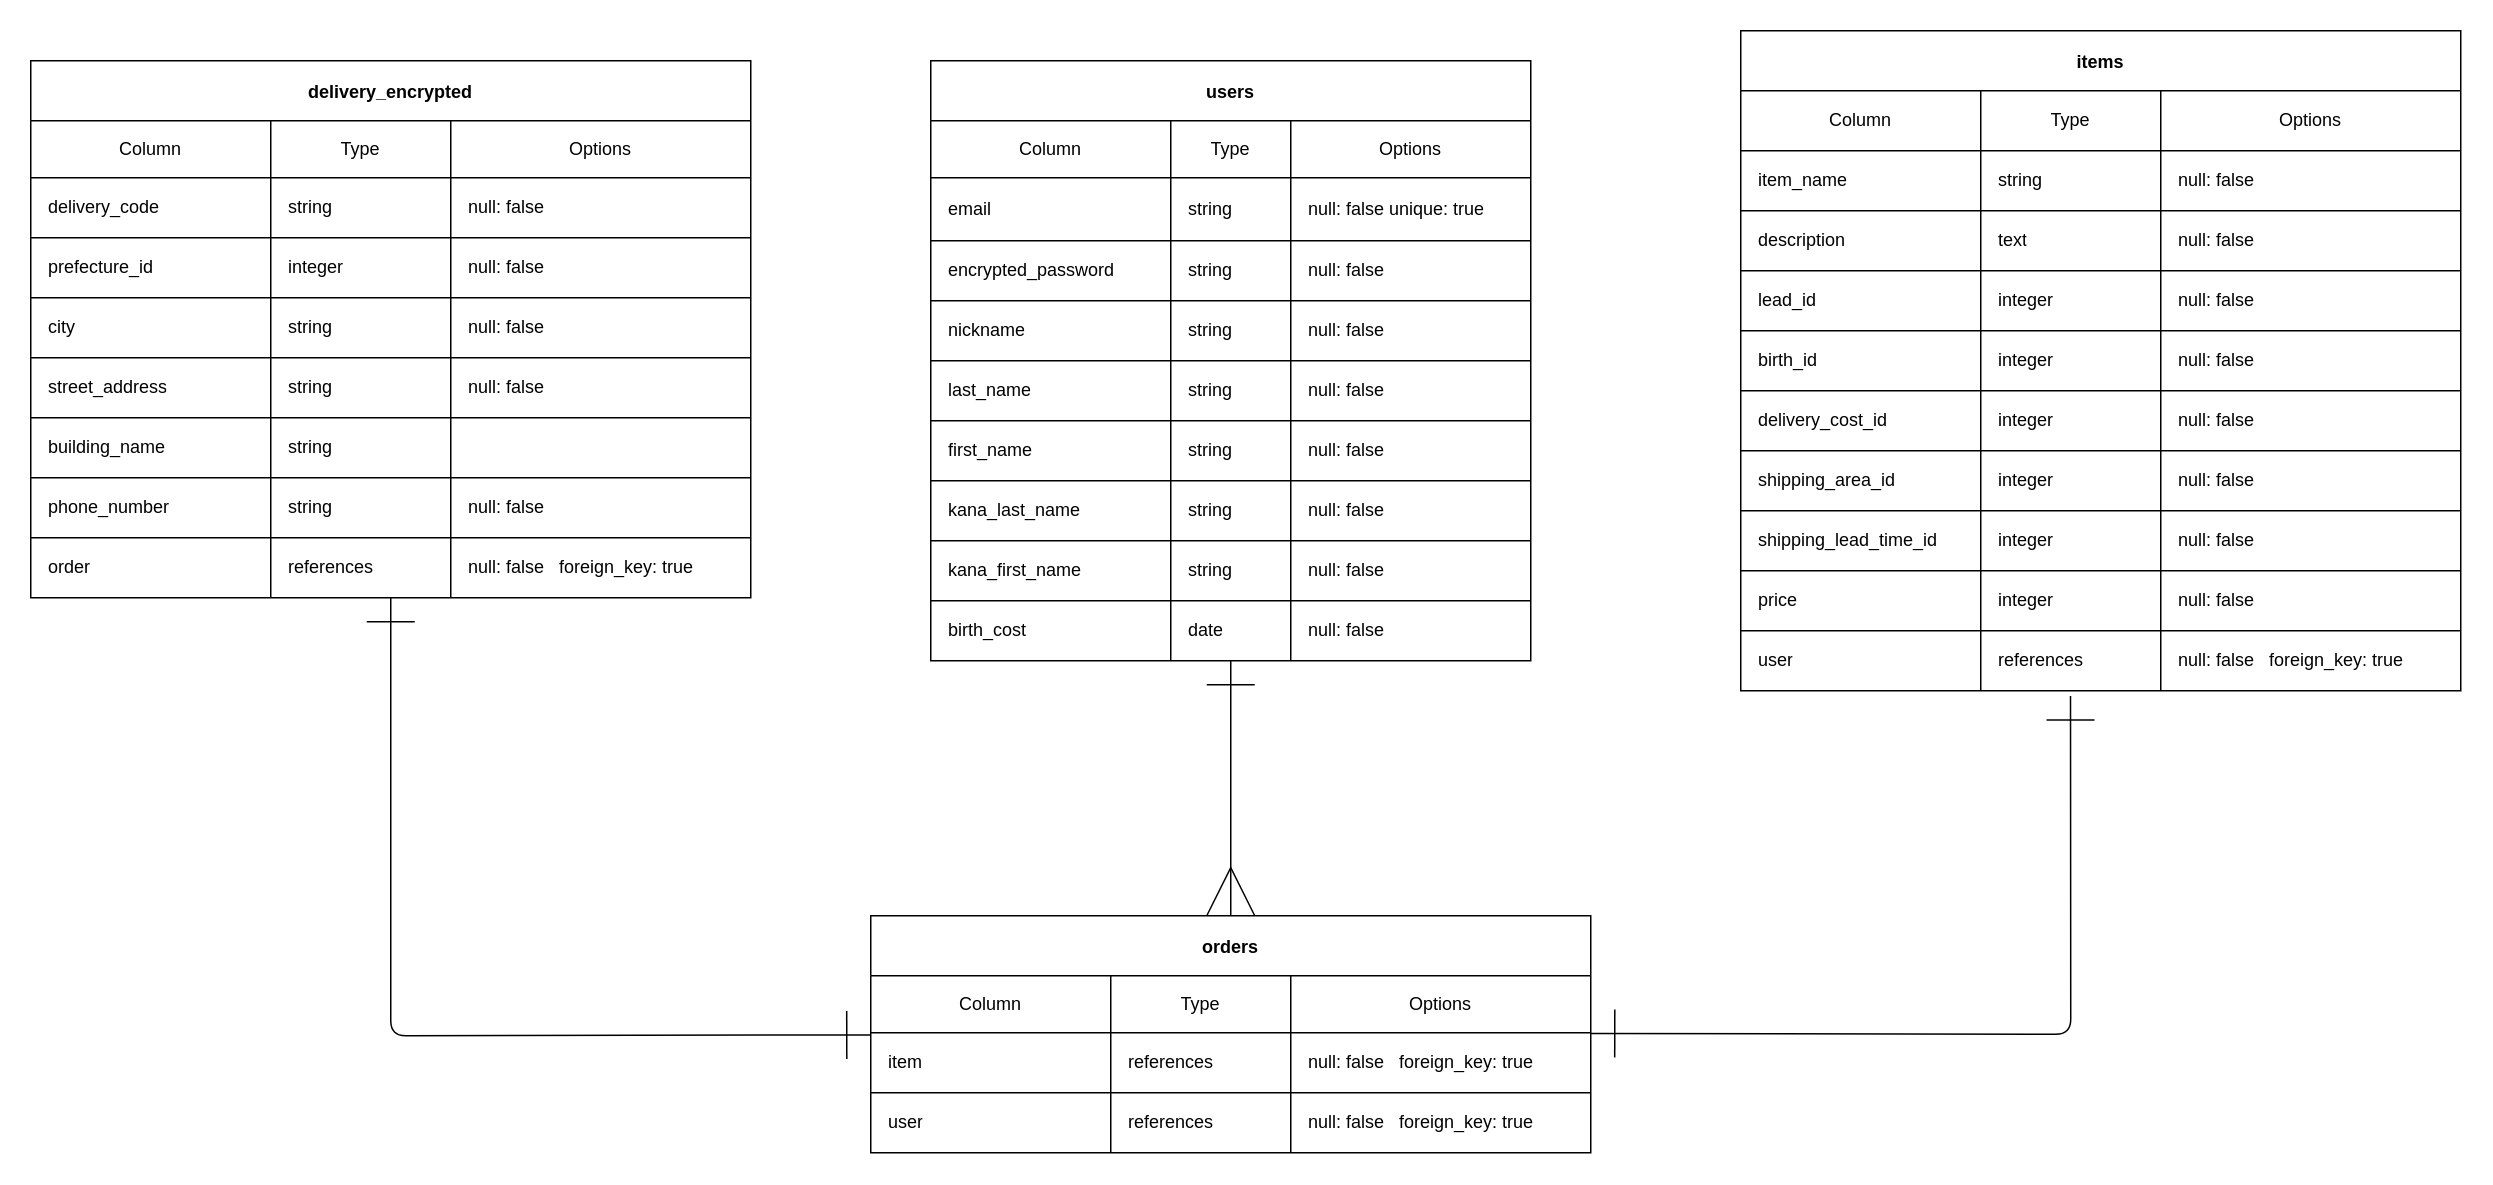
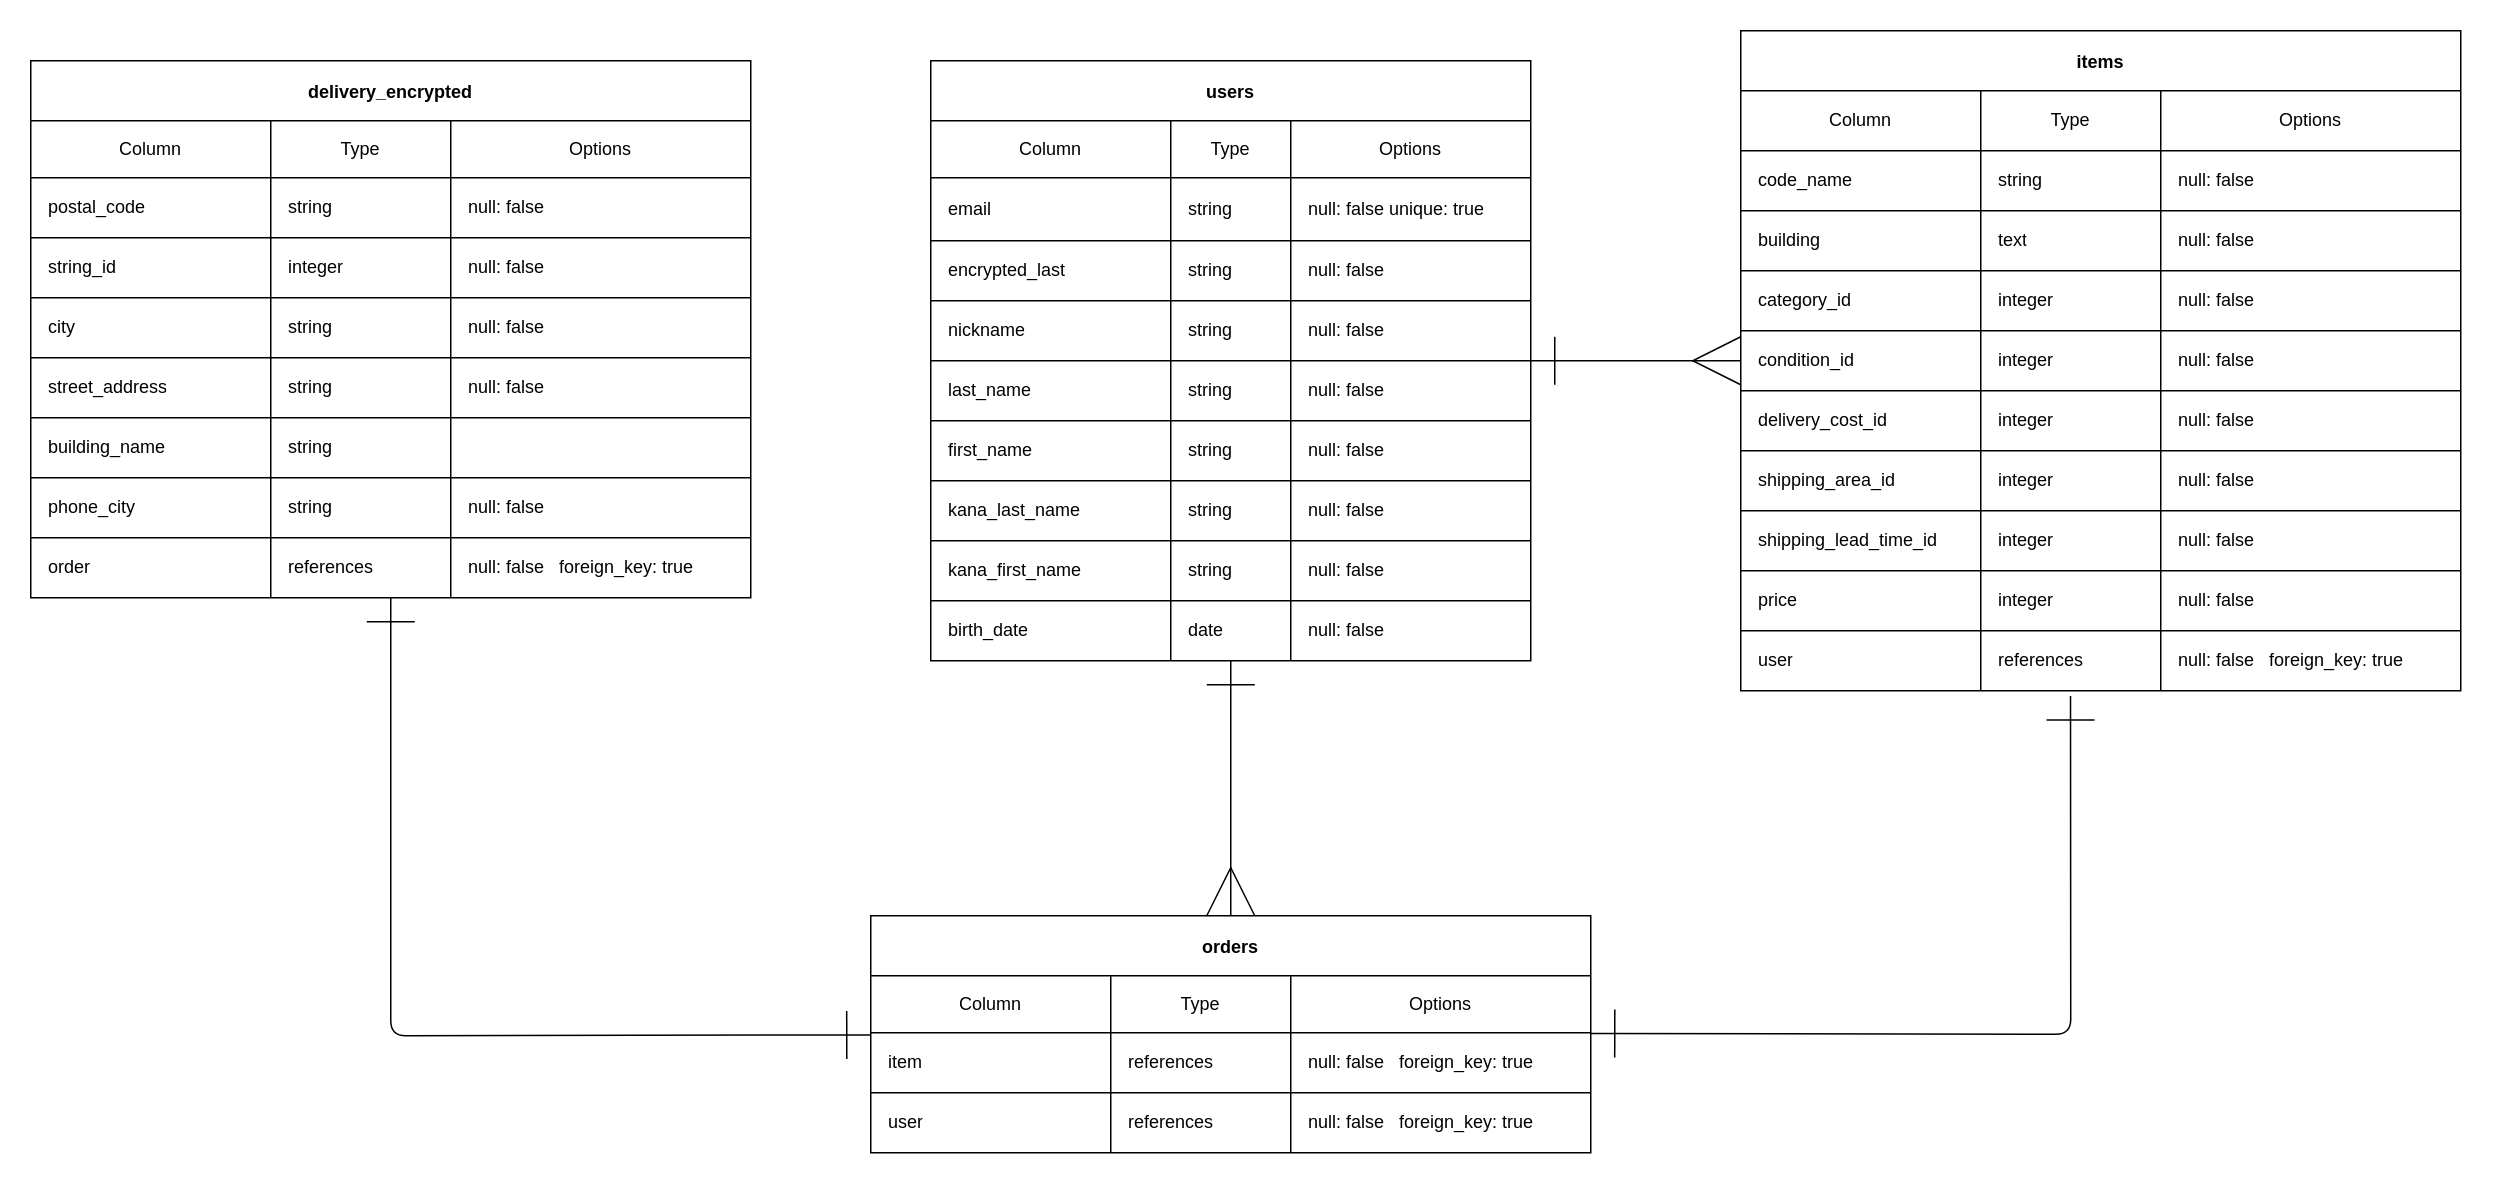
- <mxCell id="47" value="item_name" style="shape=partialRectangle;html=1;whiteSpace=wrap;connectable=0;top=0;left=0;bottom=0;right=0;overflow=hidden;align=left;spacingLeft=10;fillColor=none;" parent="46" vertex="1"><mxGeometry width="160" height="40" as="geometry"><mxRectangle width="160" height="40" as="alternateBounds" /></mxGeometry></mxCell>
+ <mxCell id="47" value="code_name" style="shape=partialRectangle;html=1;whiteSpace=wrap;connectable=0;top=0;left=0;bottom=0;right=0;overflow=hidden;align=left;spacingLeft=10;fillColor=none;" parent="46" vertex="1"><mxGeometry width="160" height="40" as="geometry"><mxRectangle width="160" height="40" as="alternateBounds" /></mxGeometry></mxCell>
- <mxCell id="102" value="delivery_code" style="shape=partialRectangle;html=1;whiteSpace=wrap;connectable=0;top=0;left=0;bottom=0;right=0;overflow=hidden;align=left;spacingLeft=10;fillColor=none;" parent="101" vertex="1"><mxGeometry width="160" height="40" as="geometry"><mxRectangle width="160" height="40" as="alternateBounds" /></mxGeometry></mxCell>
+ <mxCell id="102" value="postal_code" style="shape=partialRectangle;html=1;whiteSpace=wrap;connectable=0;top=0;left=0;bottom=0;right=0;overflow=hidden;align=left;spacingLeft=10;fillColor=none;" parent="101" vertex="1"><mxGeometry width="160" height="40" as="geometry"><mxRectangle width="160" height="40" as="alternateBounds" /></mxGeometry></mxCell>
- <mxCell id="51" value="description" style="shape=partialRectangle;html=1;whiteSpace=wrap;connectable=0;top=0;left=0;bottom=0;right=0;overflow=hidden;align=left;spacingLeft=10;fillColor=none;" parent="50" vertex="1"><mxGeometry width="160" height="40" as="geometry"><mxRectangle width="160" height="40" as="alternateBounds" /></mxGeometry></mxCell>
+ <mxCell id="51" value="building" style="shape=partialRectangle;html=1;whiteSpace=wrap;connectable=0;top=0;left=0;bottom=0;right=0;overflow=hidden;align=left;spacingLeft=10;fillColor=none;" parent="50" vertex="1"><mxGeometry width="160" height="40" as="geometry"><mxRectangle width="160" height="40" as="alternateBounds" /></mxGeometry></mxCell>
- <mxCell id="106" value="prefecture_id" style="shape=partialRectangle;html=1;whiteSpace=wrap;connectable=0;top=0;left=0;bottom=0;right=0;overflow=hidden;align=left;spacingLeft=10;fillColor=none;" parent="105" vertex="1"><mxGeometry width="160" height="40" as="geometry"><mxRectangle width="160" height="40" as="alternateBounds" /></mxGeometry></mxCell>
+ <mxCell id="106" value="string_id" style="shape=partialRectangle;html=1;whiteSpace=wrap;connectable=0;top=0;left=0;bottom=0;right=0;overflow=hidden;align=left;spacingLeft=10;fillColor=none;" parent="105" vertex="1"><mxGeometry width="160" height="40" as="geometry"><mxRectangle width="160" height="40" as="alternateBounds" /></mxGeometry></mxCell>
- <mxCell id="13" value="encrypted_password" style="shape=partialRectangle;html=1;whiteSpace=wrap;connectable=0;top=0;left=0;bottom=0;right=0;overflow=hidden;align=left;spacingLeft=10;fillColor=none;" parent="12" vertex="1"><mxGeometry width="160" height="40" as="geometry"><mxRectangle width="160" height="40" as="alternateBounds" /></mxGeometry></mxCell>
+ <mxCell id="13" value="encrypted_last" style="shape=partialRectangle;html=1;whiteSpace=wrap;connectable=0;top=0;left=0;bottom=0;right=0;overflow=hidden;align=left;spacingLeft=10;fillColor=none;" parent="12" vertex="1"><mxGeometry width="160" height="40" as="geometry"><mxRectangle width="160" height="40" as="alternateBounds" /></mxGeometry></mxCell>
- <mxCell id="55" value="lead_id" style="shape=partialRectangle;html=1;whiteSpace=wrap;connectable=0;top=0;left=0;bottom=0;right=0;overflow=hidden;align=left;spacingLeft=10;fillColor=none;" parent="54" vertex="1"><mxGeometry width="160" height="40" as="geometry"><mxRectangle width="160" height="40" as="alternateBounds" /></mxGeometry></mxCell>
+ <mxCell id="55" value="category_id" style="shape=partialRectangle;html=1;whiteSpace=wrap;connectable=0;top=0;left=0;bottom=0;right=0;overflow=hidden;align=left;spacingLeft=10;fillColor=none;" parent="54" vertex="1"><mxGeometry width="160" height="40" as="geometry"><mxRectangle width="160" height="40" as="alternateBounds" /></mxGeometry></mxCell>
+ <mxCell id="129" style="edgeStyle=none;rounded=1;html=1;labelBackgroundColor=#FFFFFF;strokeWidth=1;fontSize=15;fontColor=#FFFFFF;startArrow=ERone;startFill=0;endArrow=ERmany;endFill=0;startSize=30;endSize=30;" parent="1" source="3" target="41" edge="1"><mxGeometry relative="1" as="geometry"><Array as="points" /><mxPoint x="620" y="40" as="sourcePoint" /></mxGeometry></mxCell>
- <mxCell id="59" value="birth_id" style="shape=partialRectangle;html=1;whiteSpace=wrap;connectable=0;top=0;left=0;bottom=0;right=0;overflow=hidden;align=left;spacingLeft=10;fillColor=none;" parent="58" vertex="1"><mxGeometry width="160" height="40" as="geometry"><mxRectangle width="160" height="40" as="alternateBounds" /></mxGeometry></mxCell>
+ <mxCell id="59" value="condition_id" style="shape=partialRectangle;html=1;whiteSpace=wrap;connectable=0;top=0;left=0;bottom=0;right=0;overflow=hidden;align=left;spacingLeft=10;fillColor=none;" parent="58" vertex="1"><mxGeometry width="160" height="40" as="geometry"><mxRectangle width="160" height="40" as="alternateBounds" /></mxGeometry></mxCell>
- <mxCell id="122" value="phone_number" style="shape=partialRectangle;html=1;whiteSpace=wrap;connectable=0;top=0;left=0;bottom=0;right=0;overflow=hidden;align=left;spacingLeft=10;fillColor=none;" parent="121" vertex="1"><mxGeometry width="160" height="40" as="geometry"><mxRectangle width="160" height="40" as="alternateBounds" /></mxGeometry></mxCell>
+ <mxCell id="122" value="phone_city" style="shape=partialRectangle;html=1;whiteSpace=wrap;connectable=0;top=0;left=0;bottom=0;right=0;overflow=hidden;align=left;spacingLeft=10;fillColor=none;" parent="121" vertex="1"><mxGeometry width="160" height="40" as="geometry"><mxRectangle width="160" height="40" as="alternateBounds" /></mxGeometry></mxCell>
- <mxCell id="37" value="birth_cost&lt;div style=&quot;text-align: justify;&quot;&gt;&lt;/div&gt;" style="shape=partialRectangle;html=1;whiteSpace=wrap;connectable=0;top=0;left=0;bottom=0;right=0;overflow=hidden;align=left;spacingLeft=10;fillColor=none;" parent="36" vertex="1"><mxGeometry width="160" height="40" as="geometry"><mxRectangle width="160" height="40" as="alternateBounds" /></mxGeometry></mxCell>
+ <mxCell id="37" value="birth_date&lt;div style=&quot;text-align: justify;&quot;&gt;&lt;/div&gt;" style="shape=partialRectangle;html=1;whiteSpace=wrap;connectable=0;top=0;left=0;bottom=0;right=0;overflow=hidden;align=left;spacingLeft=10;fillColor=none;" parent="36" vertex="1"><mxGeometry width="160" height="40" as="geometry"><mxRectangle width="160" height="40" as="alternateBounds" /></mxGeometry></mxCell>
